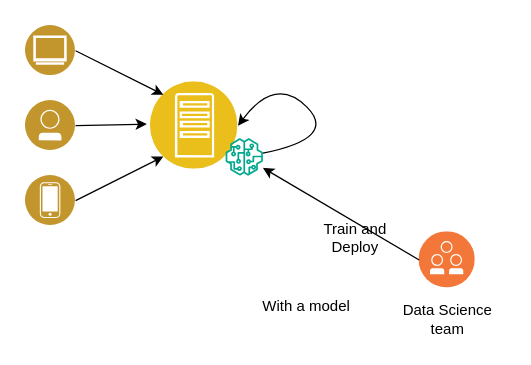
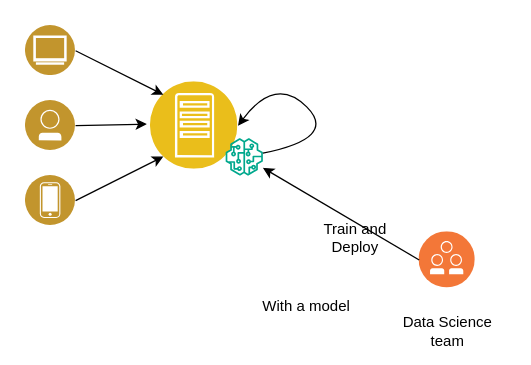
- <mxCell id="14" value="Data Science team" style="text;html=1;strokeColor=none;fillColor=none;align=center;verticalAlign=middle;whiteSpace=wrap;rounded=0;" vertex="1" parent="1"><mxGeometry x="312.5" y="240" width="90" height="30" as="geometry" /></mxCell>
+ <mxCell id="14" value="Data Science team" style="text;html=1;strokeColor=none;fillColor=none;align=center;verticalAlign=middle;whiteSpace=wrap;rounded=0;" vertex="1" parent="1"><mxGeometry x="312.5" y="250" width="90" height="30" as="geometry" /></mxCell>
